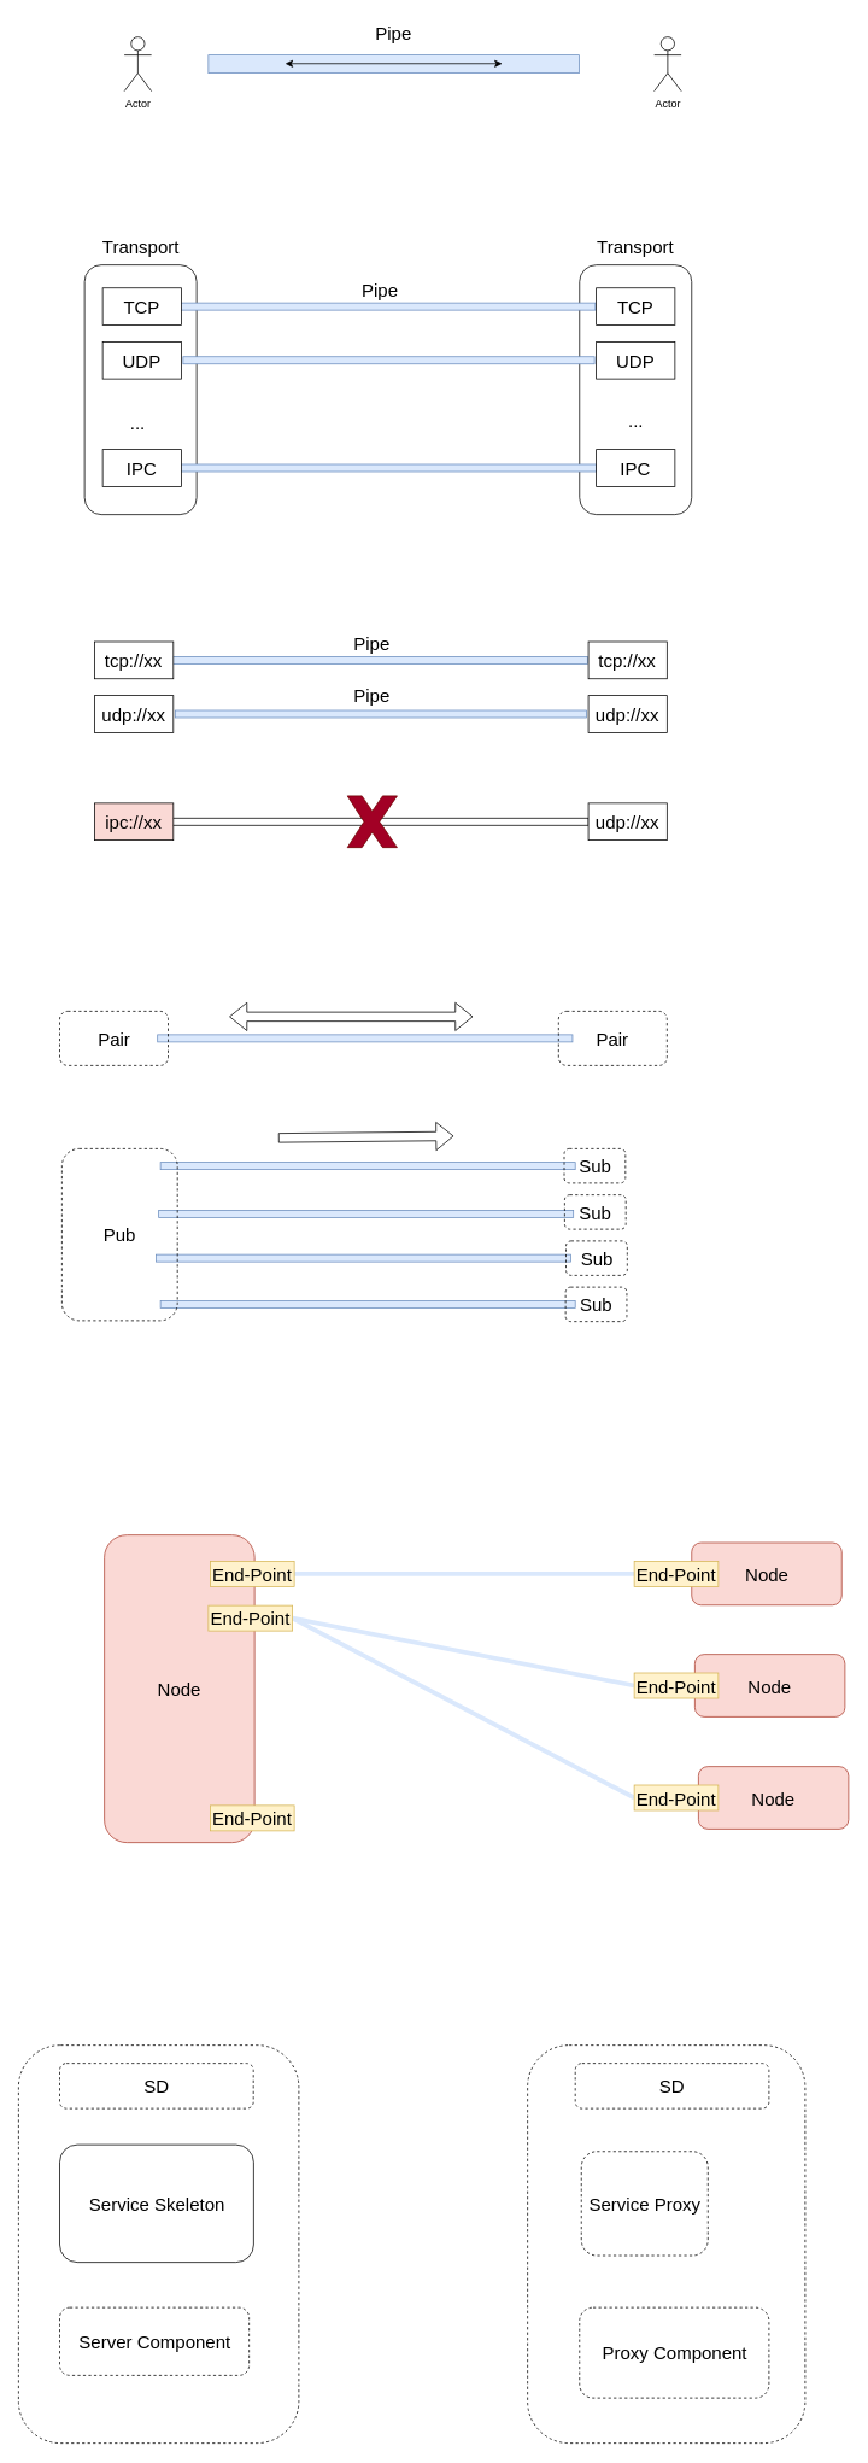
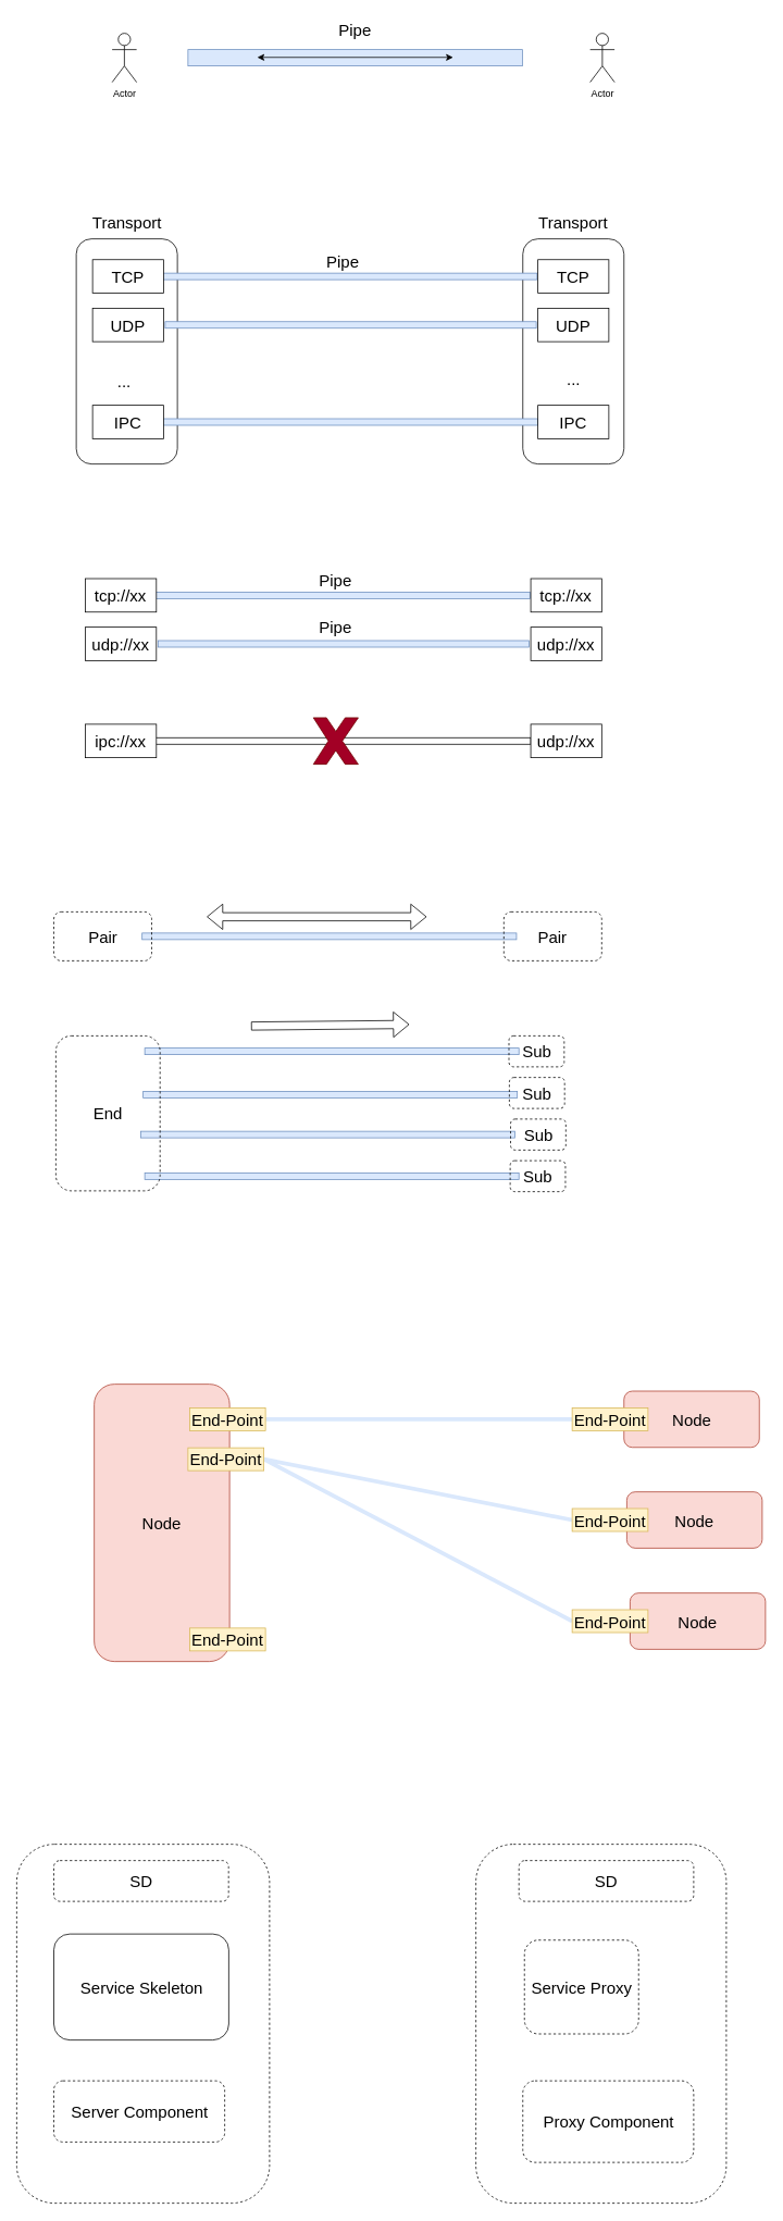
- <mxCell id="33" value="ipc://xx" style="rounded=0;whiteSpace=wrap;html=1;fontSize=20;fillColor=#fad9d5;" parent="1" vertex="1"><mxGeometry x="104.25" y="887" width="87" height="41" as="geometry" /></mxCell>
+ <mxCell id="33" value="ipc://xx" style="rounded=0;whiteSpace=wrap;html=1;fontSize=20;" parent="1" vertex="1"><mxGeometry x="104.25" y="887" width="87" height="41" as="geometry" /></mxCell>
- <mxCell id="42" value="Pub" style="rounded=1;whiteSpace=wrap;html=1;fontSize=20;fillColor=none;dashed=1;" parent="1" vertex="1"><mxGeometry x="68" y="1269" width="127.75" height="190" as="geometry" /></mxCell>
+ <mxCell id="42" value="End" style="rounded=1;whiteSpace=wrap;html=1;fontSize=20;fillColor=none;dashed=1;" parent="1" vertex="1"><mxGeometry x="68" y="1269" width="127.75" height="190" as="geometry" /></mxCell>
